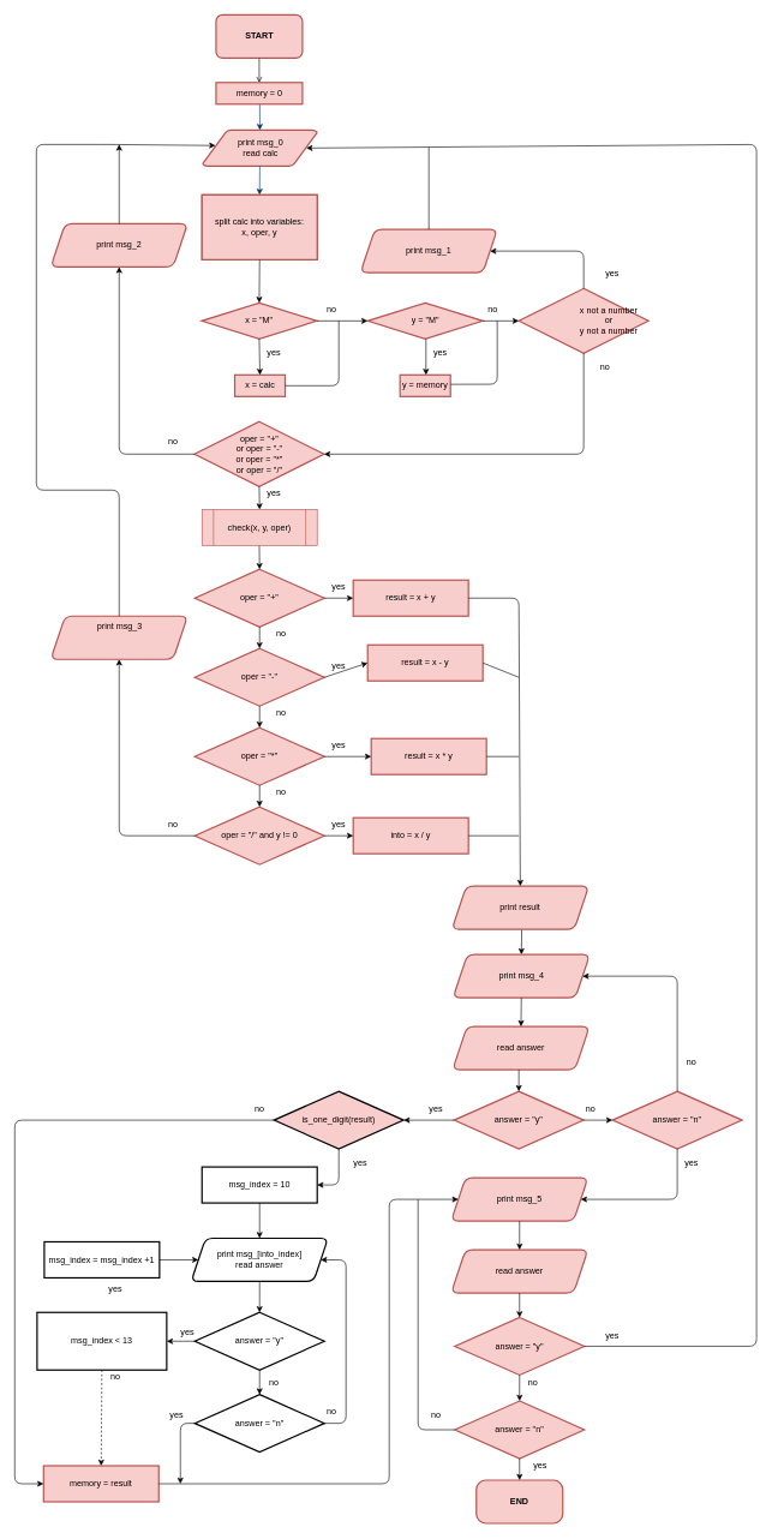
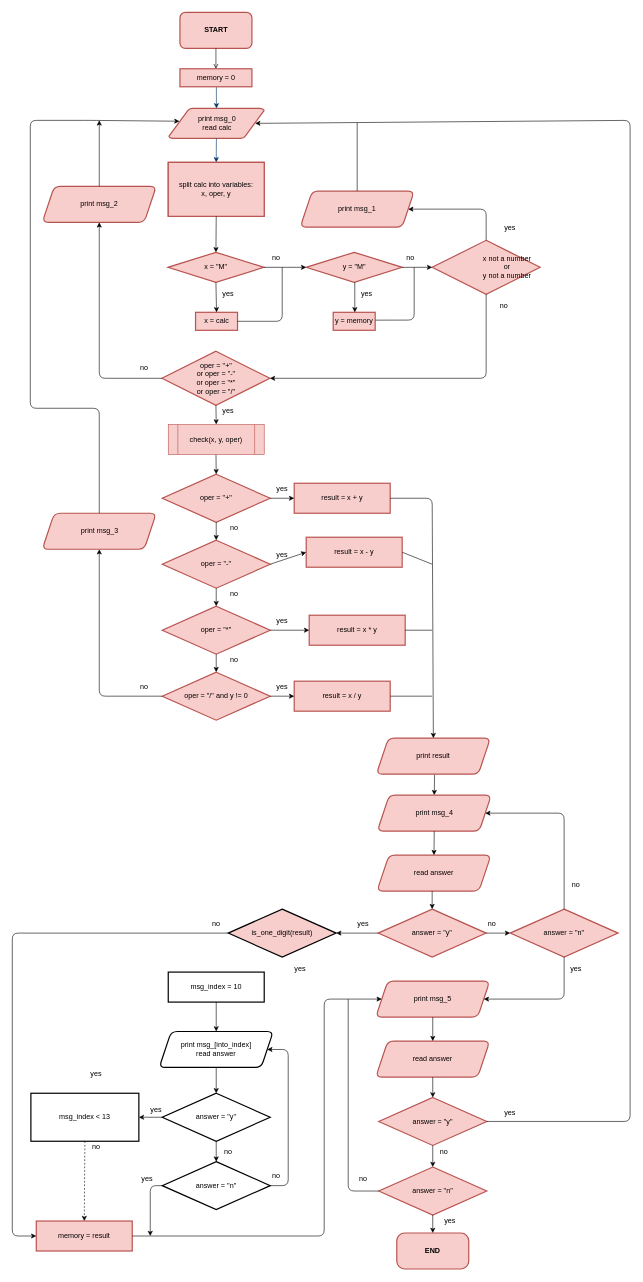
- <mxCell id="74" value="print msg_3" style="text;html=1;strokeColor=none;fillColor=none;align=center;verticalAlign=middle;whiteSpace=wrap;rounded=0;" parent="71" vertex="1"><mxGeometry x="31" y="5" width="130" height="20" as="geometry" /></mxCell>
+ <mxCell id="74" value="print msg_3" style="text;html=1;strokeColor=none;fillColor=none;align=center;verticalAlign=middle;whiteSpace=wrap;rounded=0;" parent="71" vertex="1"><mxGeometry x="31" y="20" width="130" height="20" as="geometry" /></mxCell>
- <mxCell id="59" value="into = x / y" style="rounded=0;whiteSpace=wrap;html=1;strokeWidth=2;fillColor=#f8cecc;strokeColor=#b85450;" parent="1" vertex="1"><mxGeometry x="490" y="1135" width="160" height="50" as="geometry" /></mxCell>
+ <mxCell id="59" value="result = x / y" style="rounded=0;whiteSpace=wrap;html=1;strokeWidth=2;fillColor=#f8cecc;strokeColor=#b85450;" parent="1" vertex="1"><mxGeometry x="490" y="1135" width="160" height="50" as="geometry" /></mxCell>
- <mxCell id="148" value="" style="endArrow=classic;html=1;exitX=0.5;exitY=1;exitDx=0;exitDy=0;entryX=1;entryY=0.5;entryDx=0;entryDy=0;" edge="1" parent="1" source="140" target="145"><mxGeometry width="50" height="50" relative="1" as="geometry"><mxPoint x="570" y="1790" as="sourcePoint" /><mxPoint x="620" y="1740" as="targetPoint" /><Array as="points"><mxPoint x="470" y="1645" /></Array></mxGeometry></mxCell>
- <mxCell id="144" value="msg_index = msg_index +1" style="rounded=0;whiteSpace=wrap;html=1;strokeWidth=2;" vertex="1" parent="1"><mxGeometry x="61" y="1724" width="160" height="50" as="geometry" /></mxCell>
- <mxCell id="151" value="" style="endArrow=classic;html=1;exitX=1;exitY=0.5;exitDx=0;exitDy=0;entryX=0;entryY=0.5;entryDx=0;entryDy=0;" edge="1" parent="1" source="144" target="146"><mxGeometry width="50" height="50" relative="1" as="geometry"><mxPoint x="570" y="1790" as="sourcePoint" /><mxPoint x="620" y="1740" as="targetPoint" /></mxGeometry></mxCell>
